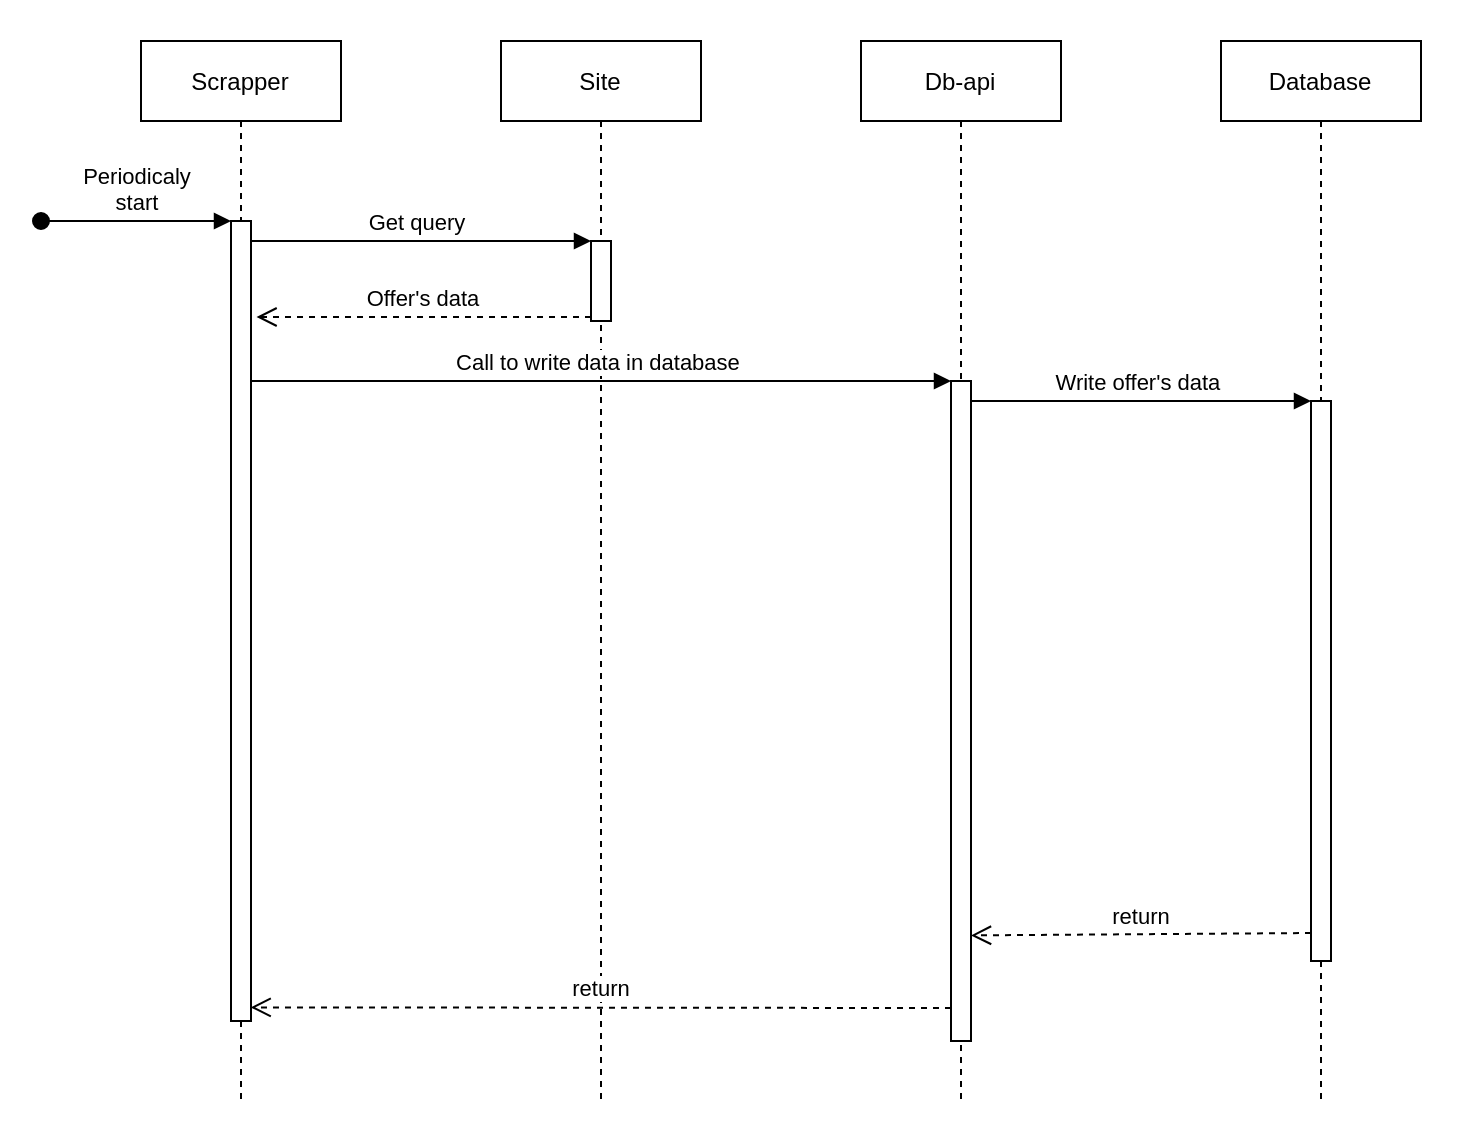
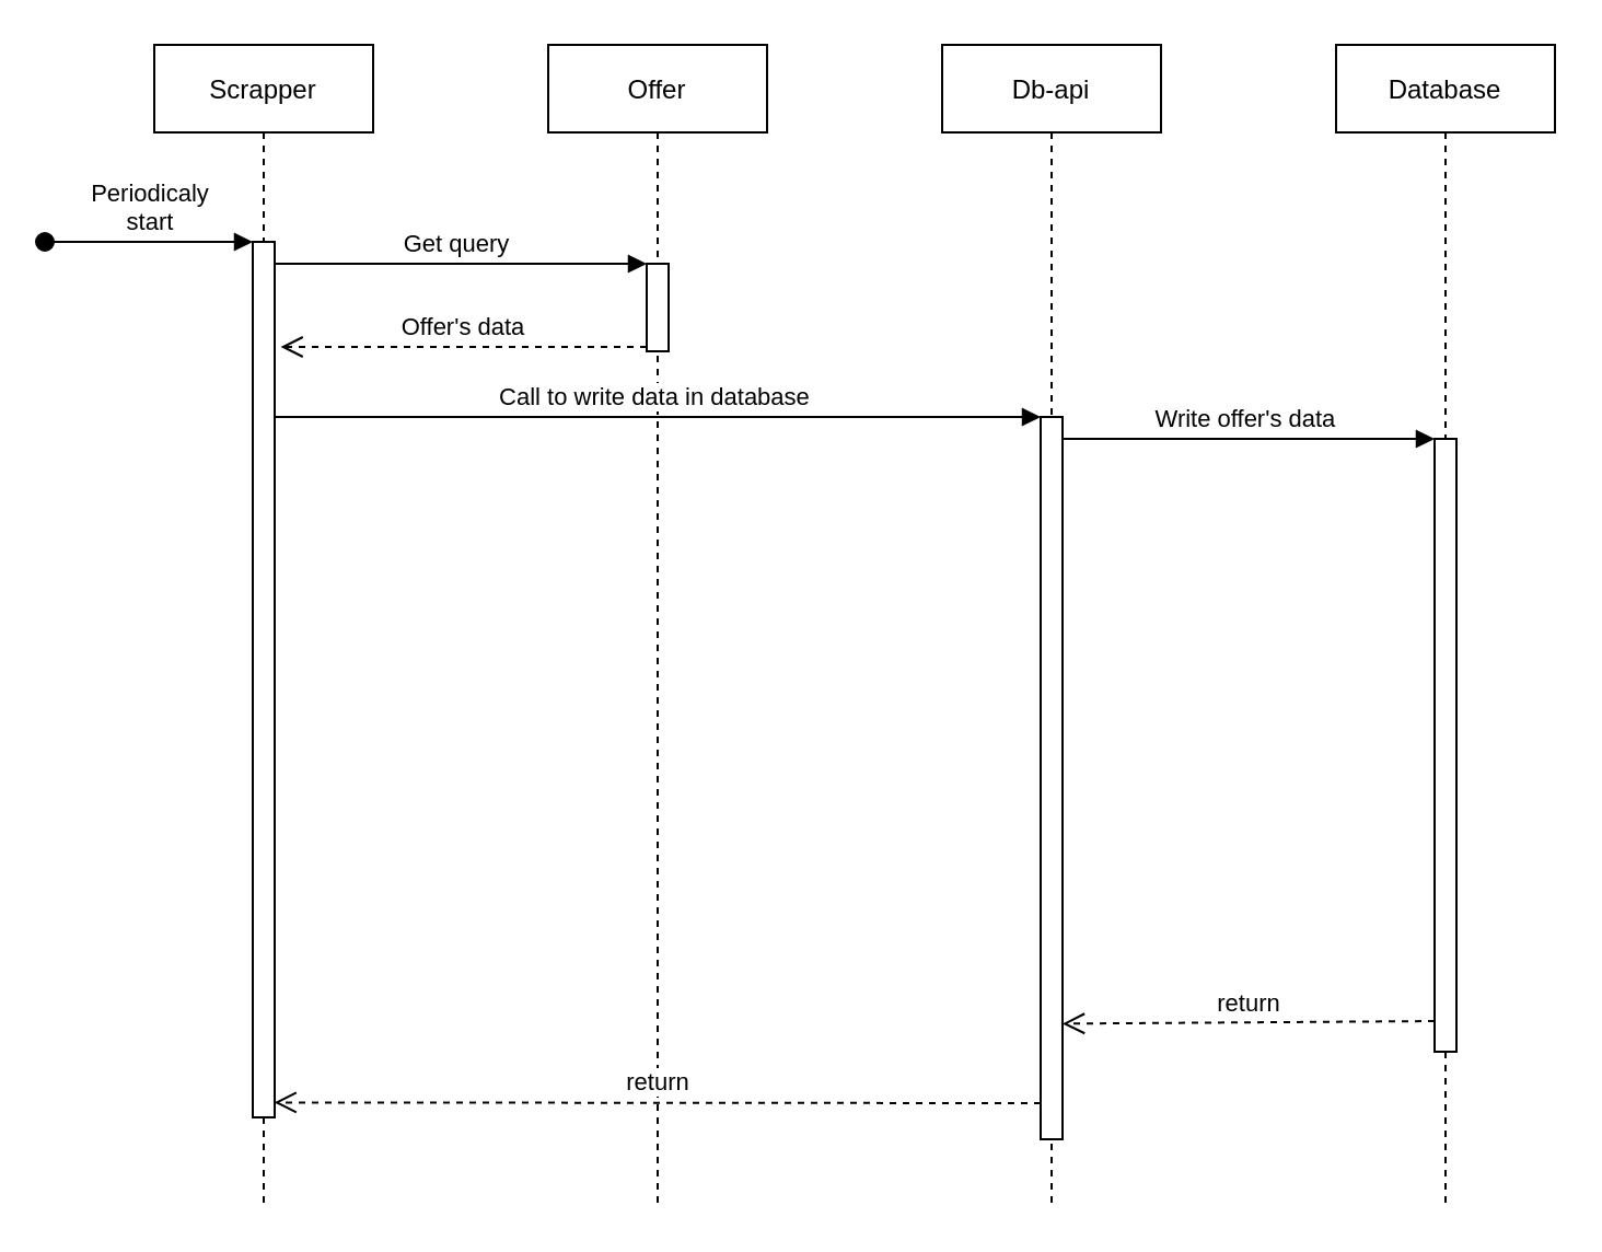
- <mxCell id="3" value="Site" style="shape=umlLifeline;perimeter=lifelinePerimeter;container=1;collapsible=0;recursiveResize=0;rounded=0;shadow=0;strokeWidth=1;" parent="1" vertex="1"><mxGeometry x="250" y="20" width="100" height="530" as="geometry" /></mxCell>
+ <mxCell id="3" value="Offer" style="shape=umlLifeline;perimeter=lifelinePerimeter;container=1;collapsible=0;recursiveResize=0;rounded=0;shadow=0;strokeWidth=1;" parent="1" vertex="1"><mxGeometry x="250" y="20" width="100" height="530" as="geometry" /></mxCell>
